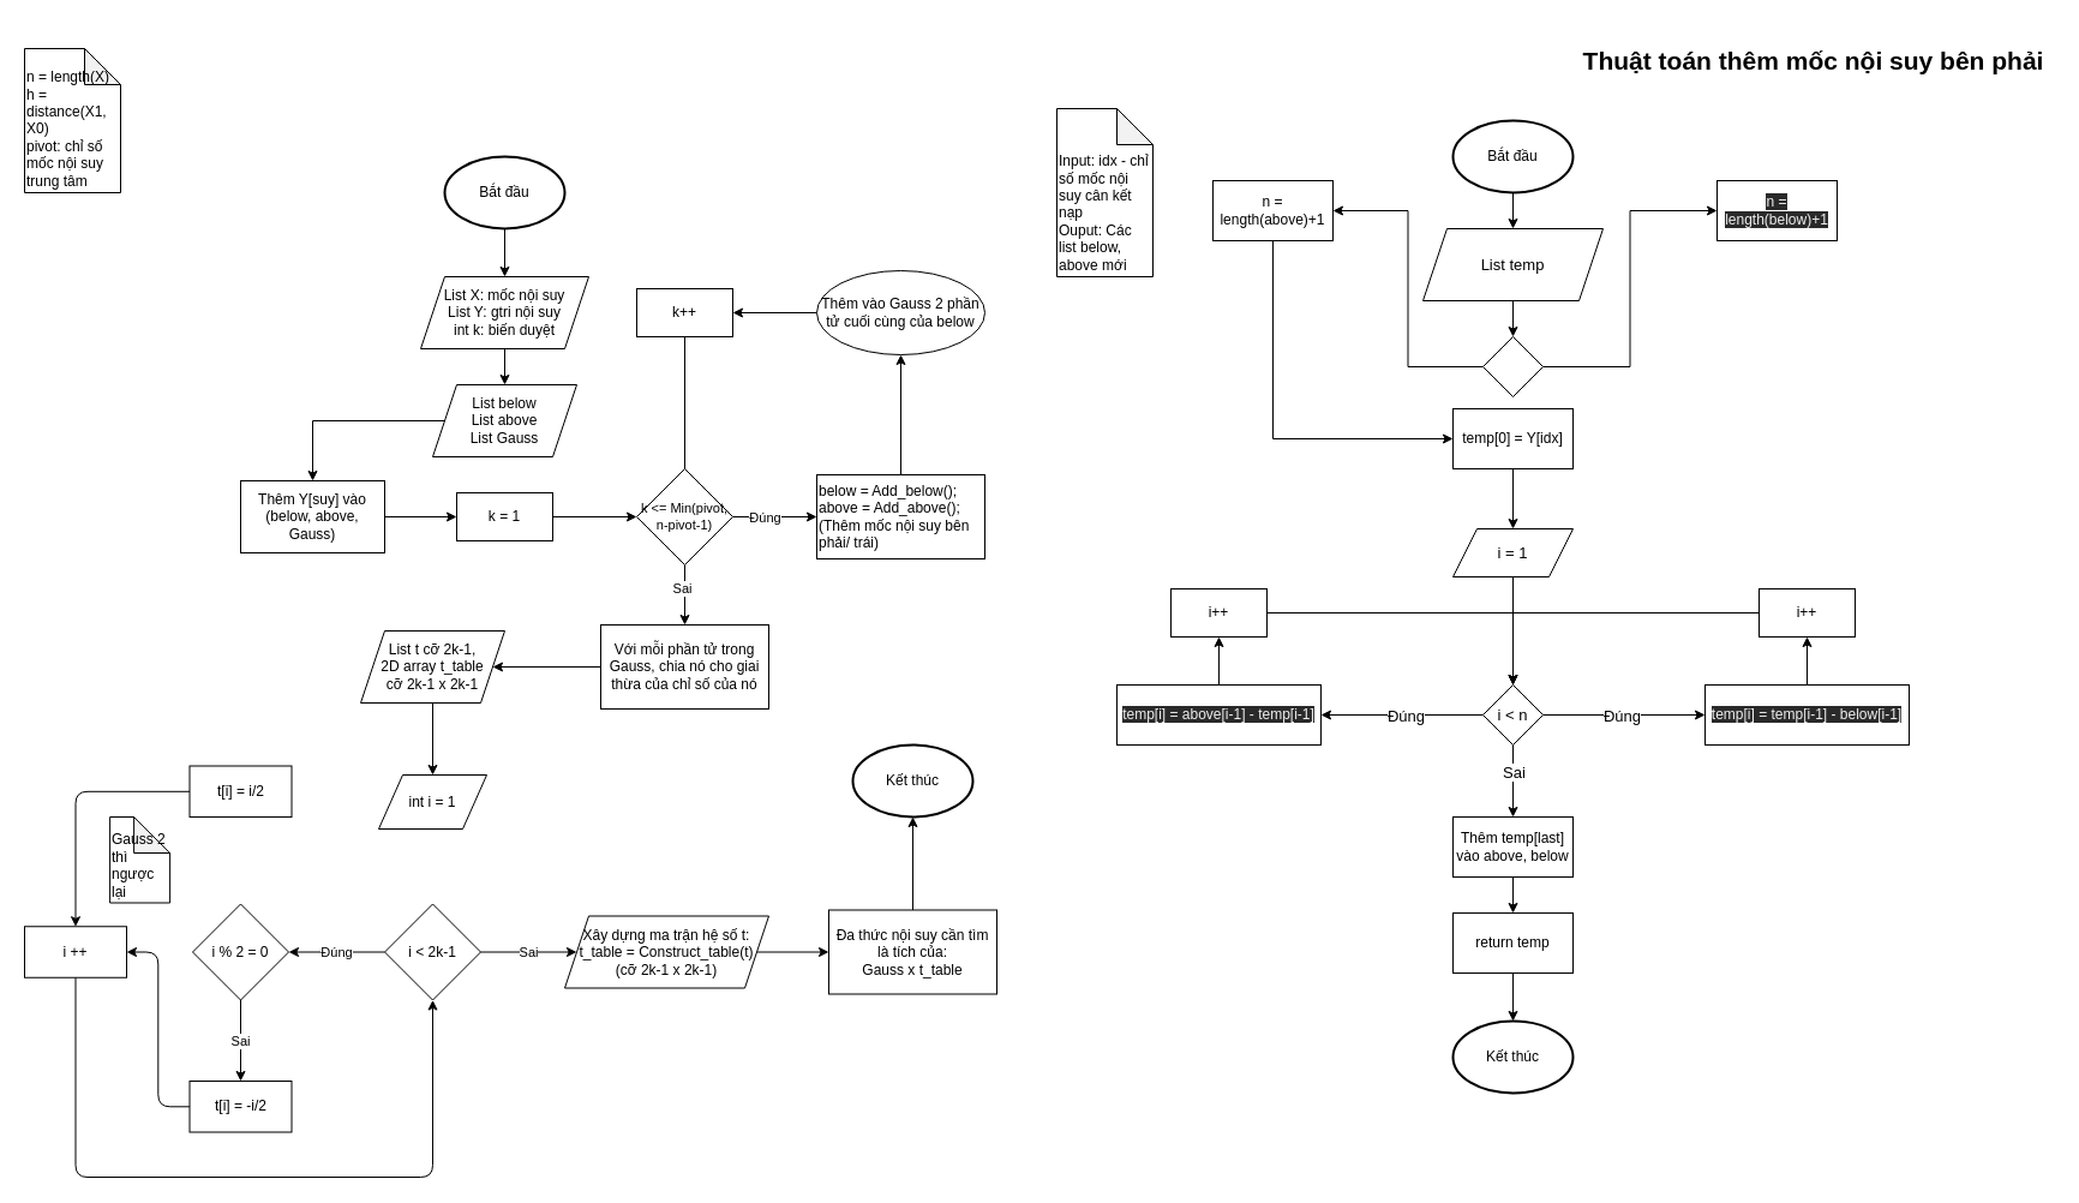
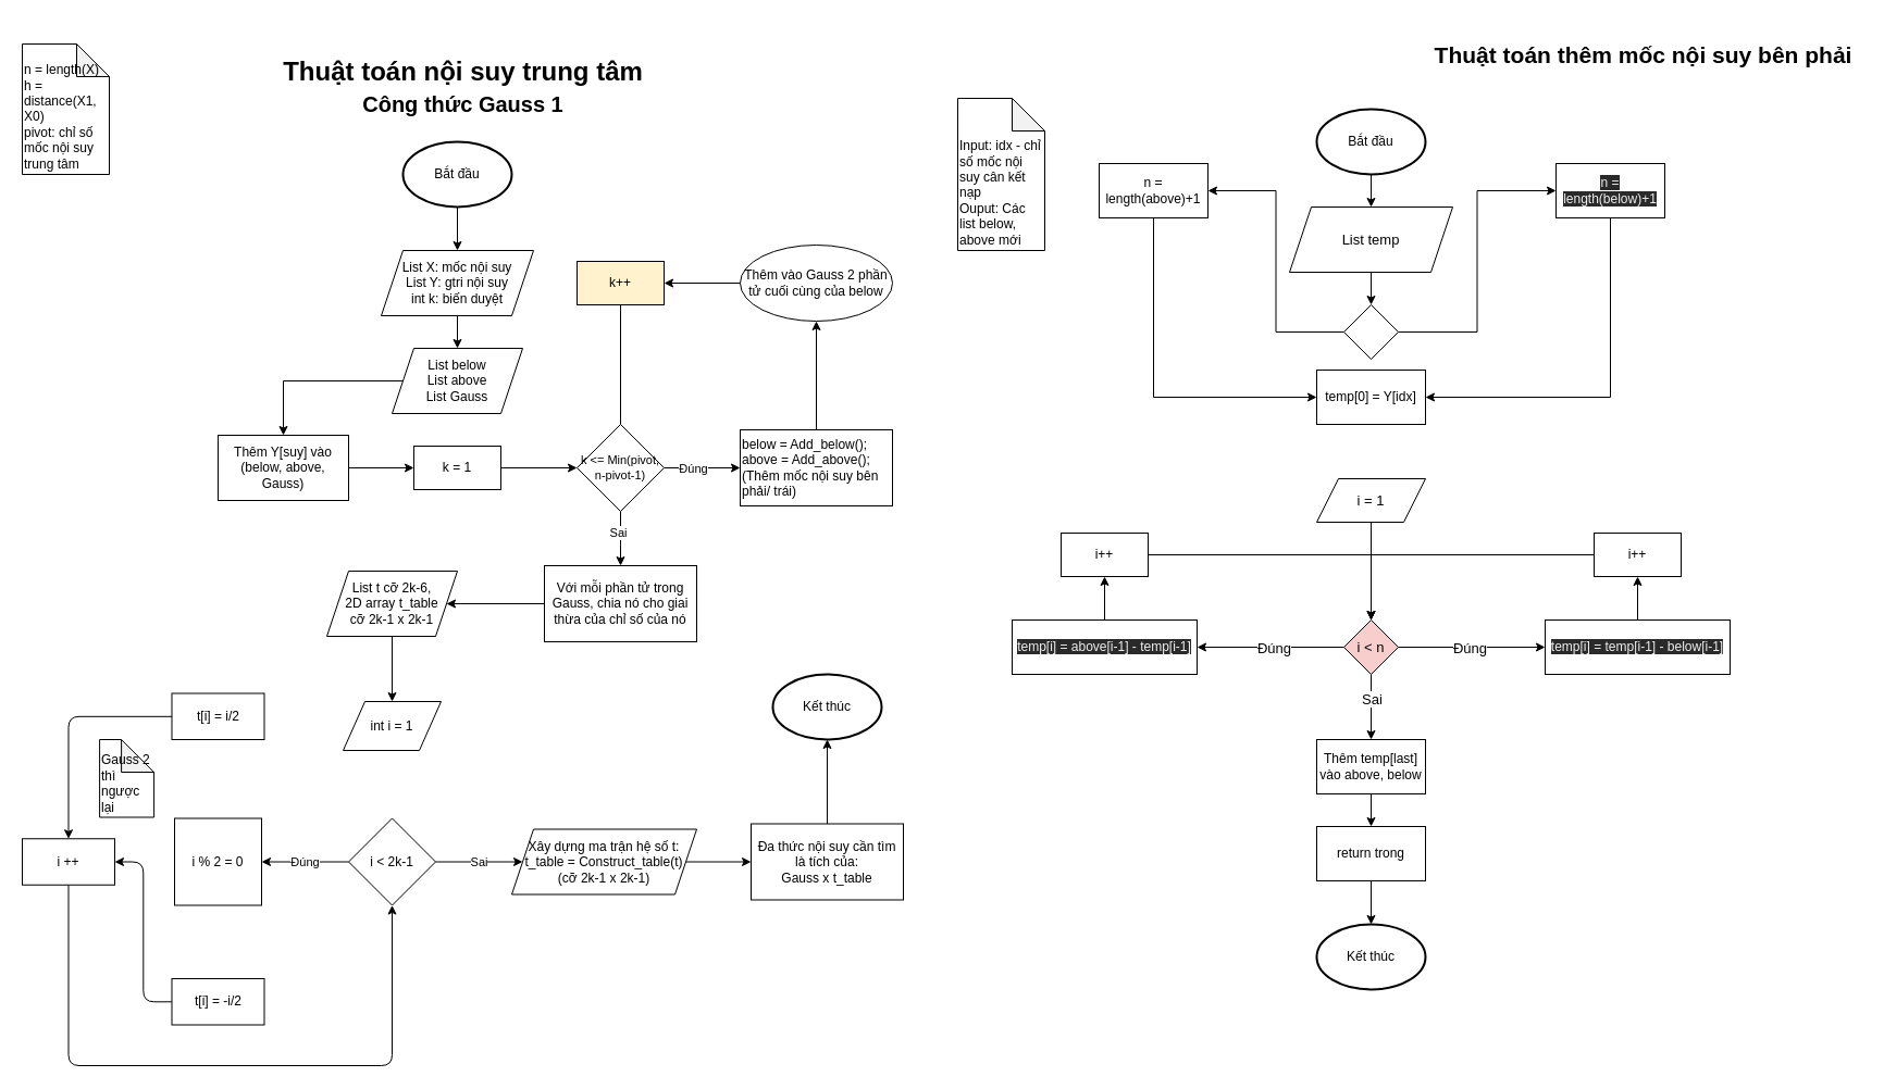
+ <mxCell id="2" value="Thuật toán nội suy trung tâm&lt;br&gt;&lt;font style=&quot;font-size: 20px&quot;&gt;Công thức Gauss 1&lt;/font&gt;" style="text;strokeColor=none;fillColor=none;html=1;fontSize=24;fontStyle=1;verticalAlign=middle;align=center;" parent="1" vertex="1"><mxGeometry x="250" y="60" width="350" height="40" as="geometry" /></mxCell>
- <mxCell id="24" value="k++" style="rounded=0;whiteSpace=wrap;html=1;align=center;verticalAlign=middle;" parent="1" vertex="1"><mxGeometry x="530" y="240" width="80" height="40" as="geometry" /></mxCell>
+ <mxCell id="24" value="k++" style="rounded=0;whiteSpace=wrap;html=1;align=center;verticalAlign=middle;fillColor=#fff2cc;" parent="1" vertex="1"><mxGeometry x="530" y="240" width="80" height="40" as="geometry" /></mxCell>
+ <mxCell id="40" style="edgeStyle=orthogonalEdgeStyle;rounded=0;orthogonalLoop=1;jettySize=auto;html=1;entryX=1;entryY=0.5;entryDx=0;entryDy=0;fontSize=13;" parent="1" source="41" target="46" edge="1"><mxGeometry relative="1" as="geometry"><Array as="points"><mxPoint x="1480" y="365" /></Array></mxGeometry></mxCell>
- <mxCell id="45" style="edgeStyle=orthogonalEdgeStyle;rounded=0;orthogonalLoop=1;jettySize=auto;html=1;entryX=0.5;entryY=0;entryDx=0;entryDy=0;fontSize=13;" parent="1" source="46" target="48" edge="1"><mxGeometry relative="1" as="geometry" /></mxCell>
- <mxCell id="70" value="List t cỡ 2k-1,&lt;br&gt;2D array t_table&lt;br&gt;cỡ 2k-1 x 2k-1" style="shape=parallelogram;perimeter=parallelogramPerimeter;whiteSpace=wrap;html=1;fixedSize=1;rounded=0;" vertex="1" parent="1"><mxGeometry x="300" y="525" width="120" height="60" as="geometry" /></mxCell>
+ <mxCell id="70" value="List t cỡ 2k-6,&lt;br&gt;2D array t_table&lt;br&gt;cỡ 2k-1 x 2k-1" style="shape=parallelogram;perimeter=parallelogramPerimeter;whiteSpace=wrap;html=1;fixedSize=1;rounded=0;" vertex="1" parent="1"><mxGeometry x="300" y="525" width="120" height="60" as="geometry" /></mxCell>
- <mxCell id="55" value="i &amp;lt; n" style="rhombus;whiteSpace=wrap;html=1;fontSize=13;align=center;verticalAlign=middle;" parent="1" vertex="1"><mxGeometry x="1235" y="570" width="50" height="50" as="geometry" /></mxCell>
+ <mxCell id="55" value="i &amp;lt; n" style="rhombus;whiteSpace=wrap;html=1;fontSize=13;align=center;verticalAlign=middle;fillColor=#f8cecc;" parent="1" vertex="1"><mxGeometry x="1235" y="570" width="50" height="50" as="geometry" /></mxCell>
- <mxCell id="67" value="return temp" style="rounded=0;whiteSpace=wrap;html=1;align=center;verticalAlign=middle;" parent="1" vertex="1"><mxGeometry x="1210" y="760" width="100" height="50" as="geometry" /></mxCell>
+ <mxCell id="67" value="return trong" style="rounded=0;whiteSpace=wrap;html=1;align=center;verticalAlign=middle;" parent="1" vertex="1"><mxGeometry x="1210" y="760" width="100" height="50" as="geometry" /></mxCell>
- <mxCell id="76" value="i % 2 = 0" style="rhombus;whiteSpace=wrap;html=1;rounded=0;" vertex="1" parent="1"><mxGeometry x="160" y="752.5" width="80" height="80" as="geometry" /></mxCell>
+ <mxCell id="76" value="i % 2 = 0" style="whiteSpace=wrap;html=1;rounded=0;" vertex="1" parent="1"><mxGeometry x="160" y="752.5" width="80" height="80" as="geometry" /></mxCell>
- <mxCell id="75" value="Sai" style="edgeStyle=orthogonalEdgeStyle;html=1;" edge="1" parent="1" source="76" target="80"><mxGeometry relative="1" as="geometry" /></mxCell>
